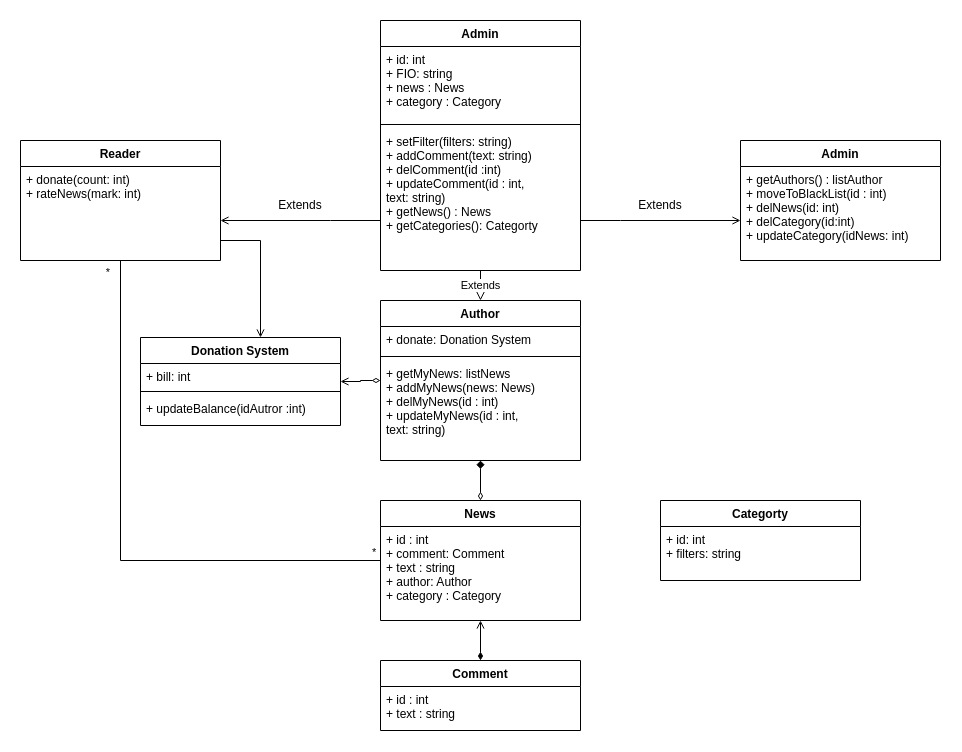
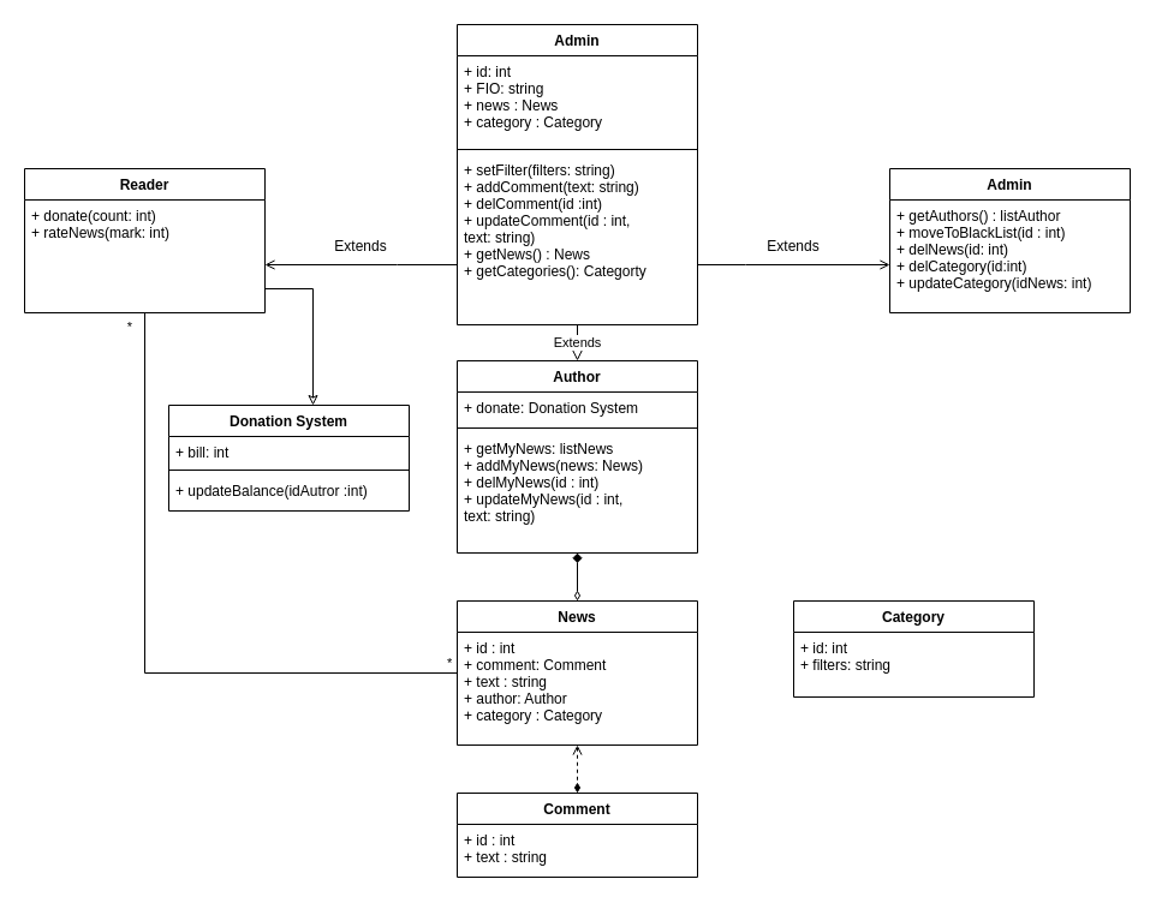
- <mxCell id="39" style="edgeStyle=orthogonalEdgeStyle;rounded=0;orthogonalLoop=1;jettySize=auto;html=1;startArrow=none;startFill=0;endArrow=open;endFill=0;" edge="1" parent="1" source="3" target="7"><mxGeometry relative="1" as="geometry"><Array as="points"><mxPoint x="260" y="240" /></Array></mxGeometry></mxCell>
+ <mxCell id="39" style="edgeStyle=orthogonalEdgeStyle;rounded=0;orthogonalLoop=1;jettySize=auto;html=1;startArrow=none;startFill=0;endArrow=classic;endFill=0;" edge="1" parent="1" source="3" target="7"><mxGeometry relative="1" as="geometry"><Array as="points"><mxPoint x="260" y="240" /></Array></mxGeometry></mxCell>
- <mxCell id="6" style="edgeStyle=orthogonalEdgeStyle;rounded=0;orthogonalLoop=1;jettySize=auto;html=1;startArrow=open;startFill=0;endArrow=diamondThin;endFill=0;" edge="1" parent="1" source="7" target="25"><mxGeometry relative="1" as="geometry" /></mxCell>
- <mxCell id="29" value="Categorty" style="swimlane;fontStyle=1;align=center;verticalAlign=top;childLayout=stackLayout;horizontal=1;startSize=26;horizontalStack=0;resizeParent=1;resizeParentMax=0;resizeLast=0;collapsible=1;marginBottom=0;" vertex="1" parent="1"><mxGeometry x="660" y="500" width="200" height="80" as="geometry" /></mxCell>
+ <mxCell id="29" value="Category" style="swimlane;fontStyle=1;align=center;verticalAlign=top;childLayout=stackLayout;horizontal=1;startSize=26;horizontalStack=0;resizeParent=1;resizeParentMax=0;resizeLast=0;collapsible=1;marginBottom=0;" vertex="1" parent="1"><mxGeometry x="660" y="500" width="200" height="80" as="geometry" /></mxCell>
- <mxCell id="11" style="edgeStyle=orthogonalEdgeStyle;rounded=0;orthogonalLoop=1;jettySize=auto;html=1;shadow=0;endArrow=diamondThin;endFill=1;startArrow=open;startFill=0;" parent="1" source="12" target="17" edge="1"><mxGeometry relative="1" as="geometry" /></mxCell>
+ <mxCell id="11" style="edgeStyle=orthogonalEdgeStyle;rounded=0;orthogonalLoop=1;jettySize=auto;html=1;shadow=0;endArrow=diamondThin;endFill=1;startArrow=open;startFill=0;dashed=1;" parent="1" source="12" target="17" edge="1"><mxGeometry relative="1" as="geometry" /></mxCell>
